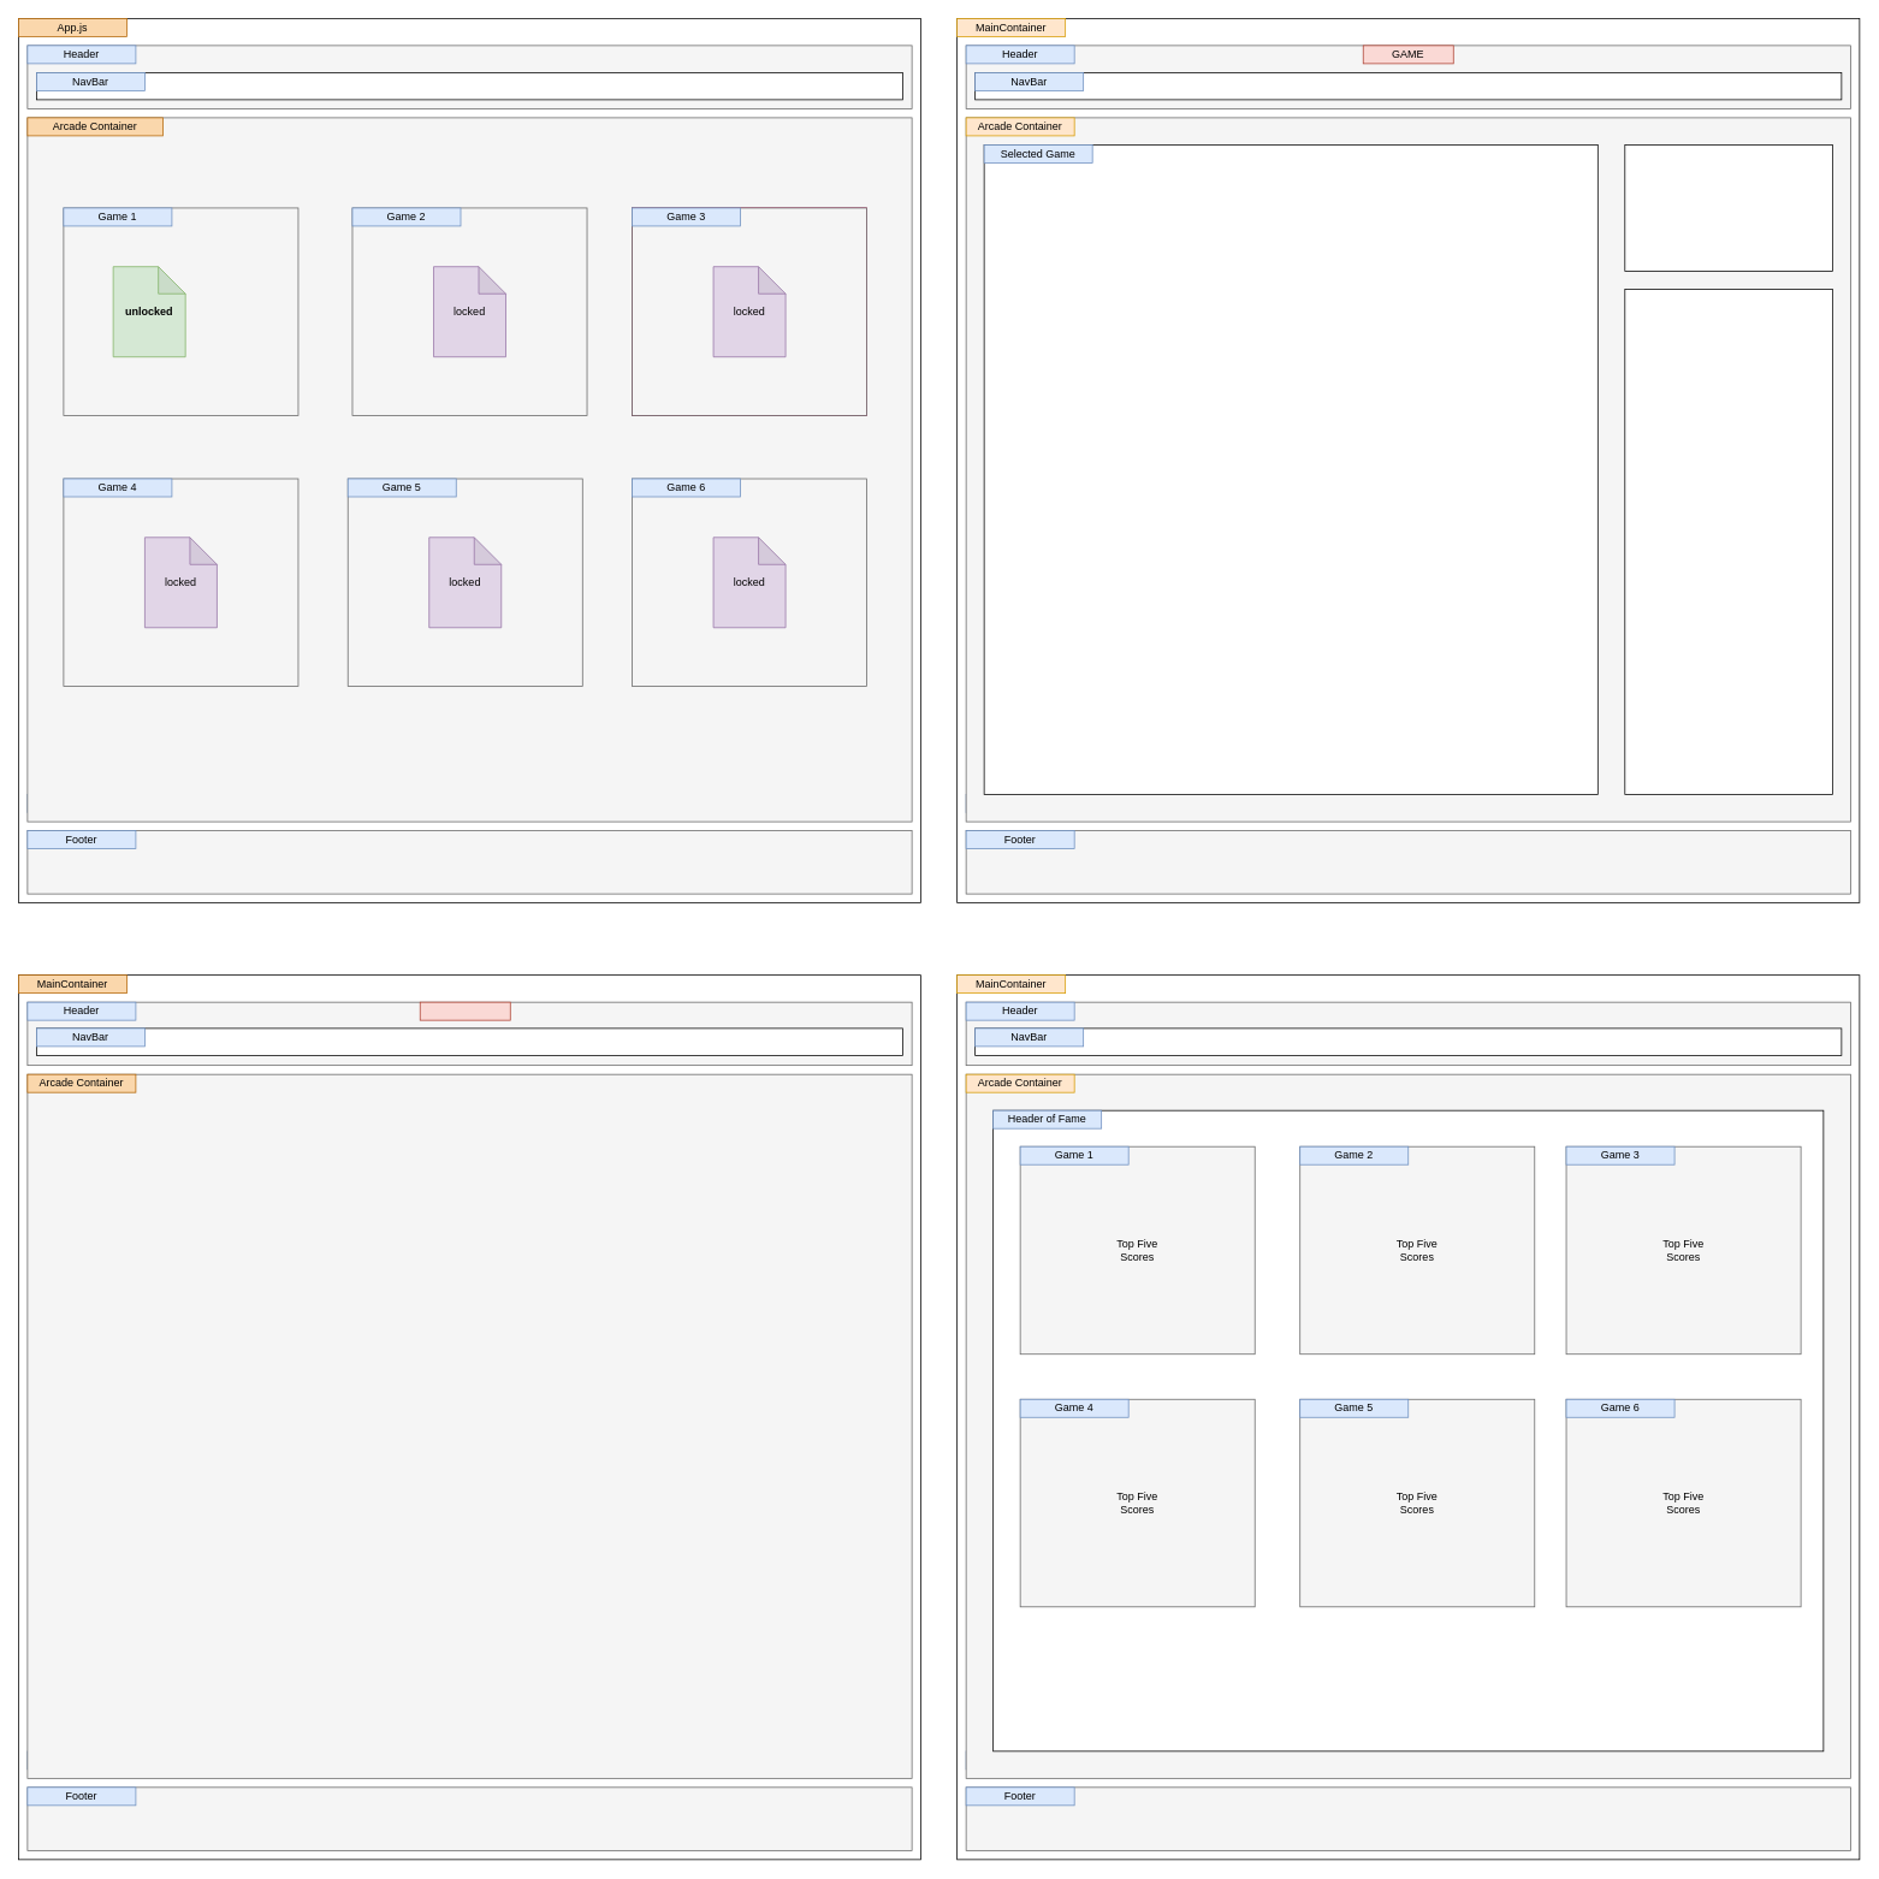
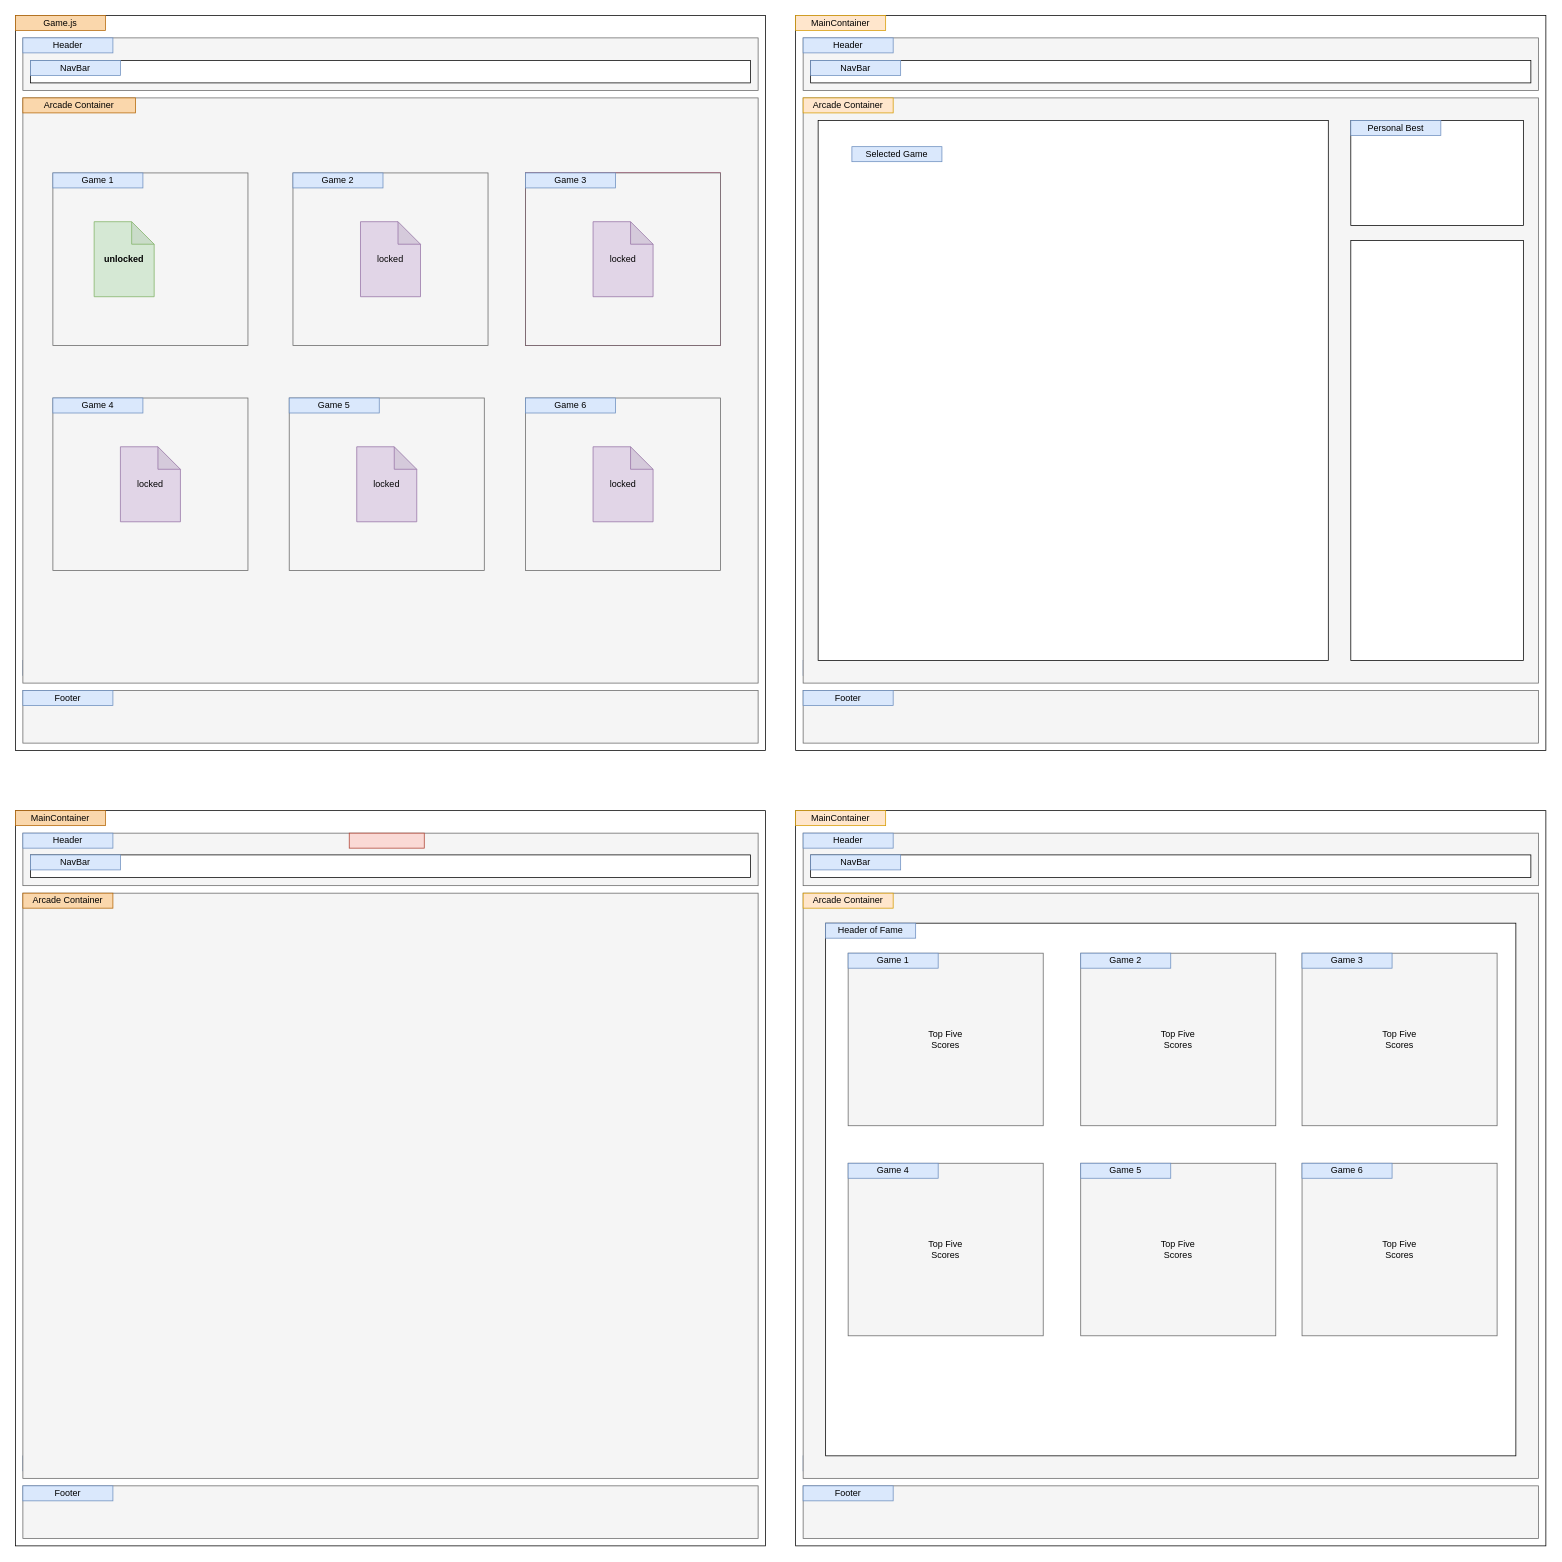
- <mxCell id="3" value="App.js" style="text;html=1;strokeColor=#b46504;fillColor=#fad7ac;align=center;verticalAlign=middle;whiteSpace=wrap;rounded=0;" parent="1" vertex="1"><mxGeometry x="20" y="20" width="120" height="20" as="geometry" /></mxCell>
+ <mxCell id="3" value="Game.js" style="text;html=1;strokeColor=#b46504;fillColor=#fad7ac;align=center;verticalAlign=middle;whiteSpace=wrap;rounded=0;" parent="1" vertex="1"><mxGeometry x="20" y="20" width="120" height="20" as="geometry" /></mxCell>
- <mxCell id="36" value="GAME" style="text;html=1;strokeColor=#ae4132;fillColor=#fad9d5;align=center;verticalAlign=middle;whiteSpace=wrap;rounded=0;" parent="1" vertex="1"><mxGeometry x="1510" y="50" width="100" height="20" as="geometry" /></mxCell>
- <mxCell id="19" value="Selected Game" style="text;html=1;strokeColor=#6c8ebf;fillColor=#dae8fc;align=center;verticalAlign=middle;whiteSpace=wrap;rounded=0;" parent="1" vertex="1"><mxGeometry x="1090" y="160" width="120" height="20" as="geometry" /></mxCell>
+ <mxCell id="19" value="Selected Game" style="text;html=1;strokeColor=#6c8ebf;fillColor=#dae8fc;align=center;verticalAlign=middle;whiteSpace=wrap;rounded=0;" parent="1" vertex="1"><mxGeometry x="1135" y="195" width="120" height="20" as="geometry" /></mxCell>
+ <mxCell id="21" value="Personal Best" style="text;html=1;strokeColor=#6c8ebf;fillColor=#dae8fc;align=center;verticalAlign=middle;whiteSpace=wrap;rounded=0;" parent="1" vertex="1"><mxGeometry x="1800" y="160" width="120" height="20" as="geometry" /></mxCell>
